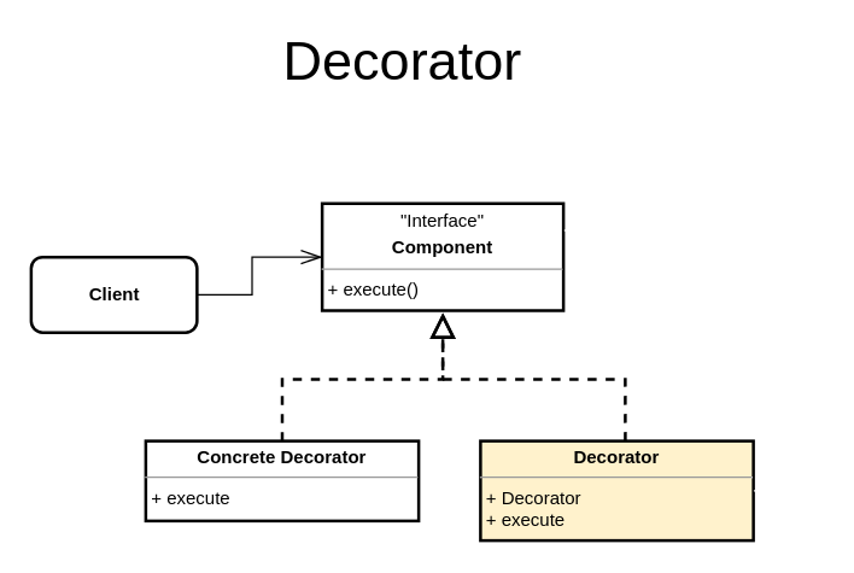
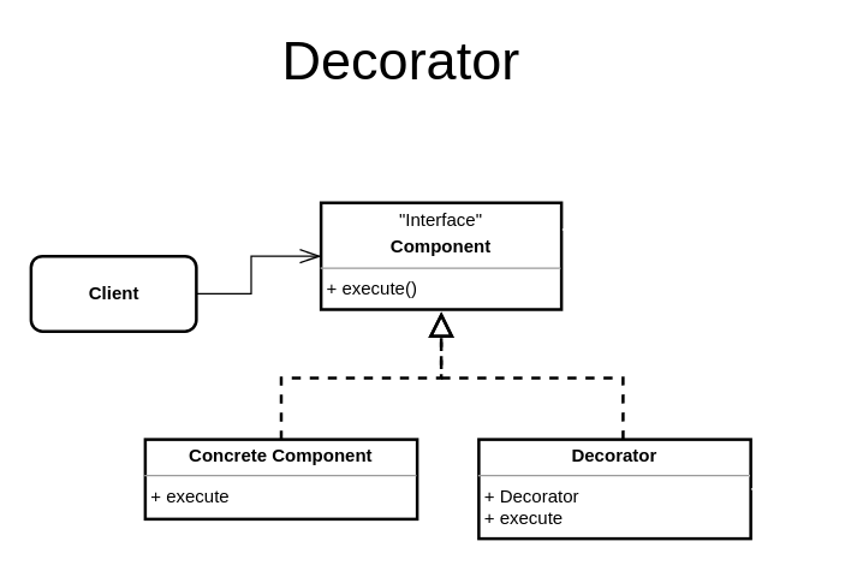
- <mxCell id="8" value="&lt;p style=&quot;margin: 0px ; margin-top: 4px ; text-align: center&quot;&gt;&lt;span style=&quot;font-weight: 700&quot;&gt;Concrete Decorator&lt;/span&gt;&lt;br&gt;&lt;/p&gt;&lt;hr size=&quot;1&quot;&gt;&lt;p style=&quot;margin: 0px ; margin-left: 4px&quot;&gt;+ execute&lt;/p&gt;" style="verticalAlign=top;align=left;overflow=fill;fontSize=12;fontFamily=Helvetica;html=1;strokeWidth=2;" parent="1" vertex="1"><mxGeometry x="96" y="292" width="181" height="53" as="geometry" /></mxCell>
+ <mxCell id="8" value="&lt;p style=&quot;margin: 0px ; margin-top: 4px ; text-align: center&quot;&gt;&lt;span style=&quot;font-weight: 700&quot;&gt;Concrete Component&lt;/span&gt;&lt;br&gt;&lt;/p&gt;&lt;hr size=&quot;1&quot;&gt;&lt;p style=&quot;margin: 0px ; margin-left: 4px&quot;&gt;+ execute&lt;/p&gt;" style="verticalAlign=top;align=left;overflow=fill;fontSize=12;fontFamily=Helvetica;html=1;strokeWidth=2;" parent="1" vertex="1"><mxGeometry x="96" y="292" width="181" height="53" as="geometry" /></mxCell>
- <mxCell id="9" value="&lt;p style=&quot;margin: 0px ; margin-top: 4px ; text-align: center&quot;&gt;&lt;span style=&quot;font-weight: 700&quot;&gt;Decorator&lt;/span&gt;&lt;br&gt;&lt;/p&gt;&lt;hr size=&quot;1&quot;&gt;&lt;p style=&quot;margin: 0px 0px 0px 4px&quot;&gt;+ Decorator&lt;br&gt;&lt;/p&gt;&lt;p style=&quot;margin: 0px 0px 0px 4px&quot;&gt;+ execute&lt;/p&gt;" style="verticalAlign=top;align=left;overflow=fill;fontSize=12;fontFamily=Helvetica;html=1;strokeWidth=2;fillColor=#fff2cc;" parent="1" vertex="1"><mxGeometry x="318" y="292" width="181" height="66" as="geometry" /></mxCell>
+ <mxCell id="9" value="&lt;p style=&quot;margin: 0px ; margin-top: 4px ; text-align: center&quot;&gt;&lt;span style=&quot;font-weight: 700&quot;&gt;Decorator&lt;/span&gt;&lt;br&gt;&lt;/p&gt;&lt;hr size=&quot;1&quot;&gt;&lt;p style=&quot;margin: 0px 0px 0px 4px&quot;&gt;+ Decorator&lt;br&gt;&lt;/p&gt;&lt;p style=&quot;margin: 0px 0px 0px 4px&quot;&gt;+ execute&lt;/p&gt;" style="verticalAlign=top;align=left;overflow=fill;fontSize=12;fontFamily=Helvetica;html=1;strokeWidth=2;" parent="1" vertex="1"><mxGeometry x="318" y="292" width="181" height="66" as="geometry" /></mxCell>
